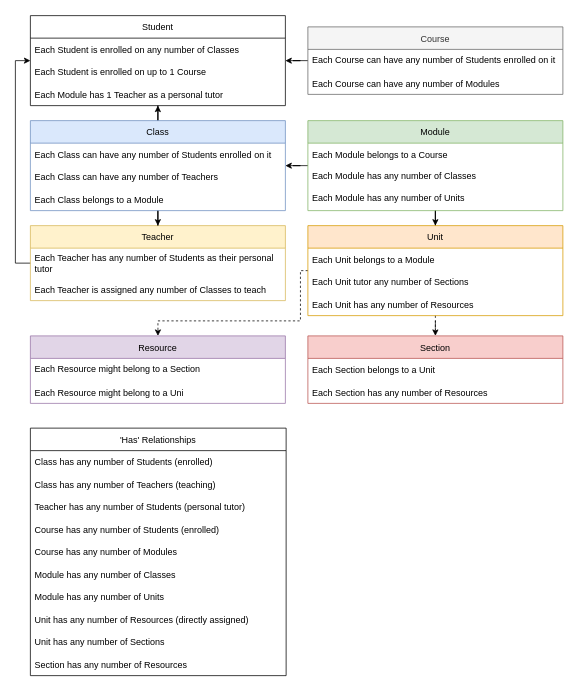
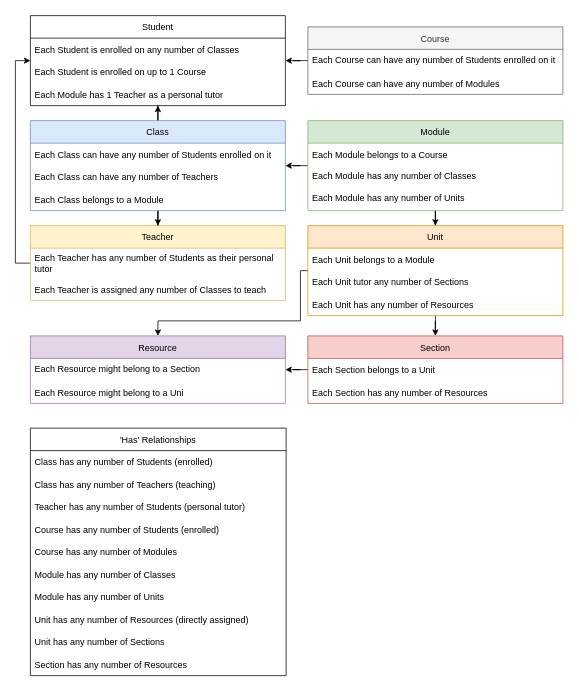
- <mxCell id="27" style="edgeStyle=orthogonalEdgeStyle;rounded=0;jumpStyle=line;orthogonalLoop=1;jettySize=auto;html=1;dashed=1;" edge="1" parent="1" source="28" target="36"><mxGeometry relative="1" as="geometry"><Array as="points"><mxPoint x="400.06" y="360" /><mxPoint x="400.06" y="427" /><mxPoint x="210.06" y="427" /></Array></mxGeometry></mxCell>
+ <mxCell id="27" style="edgeStyle=orthogonalEdgeStyle;rounded=0;jumpStyle=line;orthogonalLoop=1;jettySize=auto;html=1;" edge="1" parent="1" source="28" target="36"><mxGeometry relative="1" as="geometry"><Array as="points"><mxPoint x="400.06" y="360" /><mxPoint x="400.06" y="427" /><mxPoint x="210.06" y="427" /></Array></mxGeometry></mxCell>
- <mxCell id="26" style="edgeStyle=orthogonalEdgeStyle;rounded=0;jumpStyle=line;orthogonalLoop=1;jettySize=auto;html=1;dashed=1;" edge="1" parent="1" source="28" target="33"><mxGeometry relative="1" as="geometry" /></mxCell>
+ <mxCell id="26" style="edgeStyle=orthogonalEdgeStyle;rounded=0;jumpStyle=line;orthogonalLoop=1;jettySize=auto;html=1;" edge="1" parent="1" source="28" target="33"><mxGeometry relative="1" as="geometry" /></mxCell>
+ <mxCell id="32" style="edgeStyle=orthogonalEdgeStyle;rounded=0;jumpStyle=line;orthogonalLoop=1;jettySize=auto;html=1;" edge="1" parent="1" source="33" target="36"><mxGeometry relative="1" as="geometry" /></mxCell>
